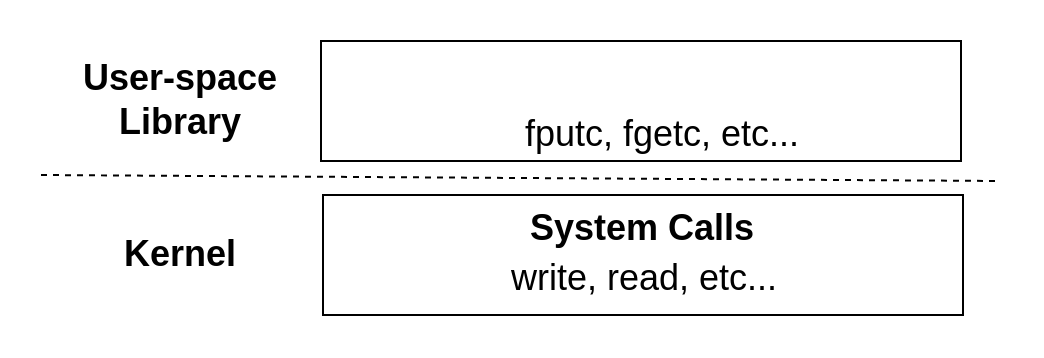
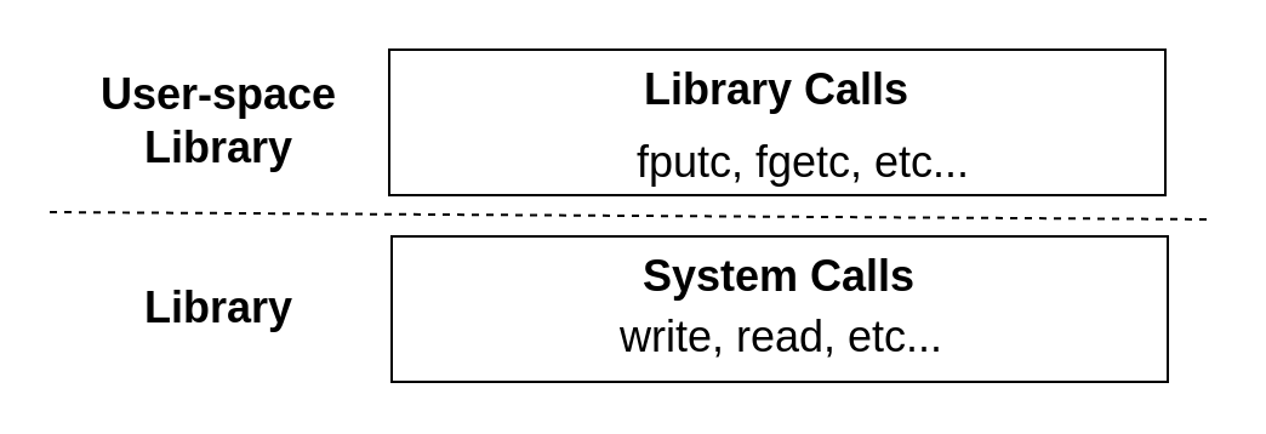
+ <mxCell id="3" value="&lt;font style=&quot;font-size: 18px&quot;&gt;&lt;b&gt;Library Calls&lt;/b&gt;&lt;/font&gt;" style="text;html=1;strokeColor=none;fillColor=none;align=center;verticalAlign=middle;whiteSpace=wrap;rounded=0;" vertex="1" parent="1"><mxGeometry x="260" y="27" width="120" height="20" as="geometry" /></mxCell>
- <mxCell id="10" value="&lt;font style=&quot;font-size: 18px&quot;&gt;&lt;b&gt;Kernel&lt;br&gt;&lt;/b&gt;&lt;/font&gt;" style="text;html=1;strokeColor=none;fillColor=none;align=center;verticalAlign=middle;whiteSpace=wrap;rounded=0;" vertex="1" parent="1"><mxGeometry x="30" y="117" width="120" height="20" as="geometry" /></mxCell>
+ <mxCell id="10" value="&lt;font style=&quot;font-size: 18px&quot;&gt;&lt;b&gt;Library&lt;br&gt;&lt;/b&gt;&lt;/font&gt;" style="text;html=1;strokeColor=none;fillColor=none;align=center;verticalAlign=middle;whiteSpace=wrap;rounded=0;" vertex="1" parent="1"><mxGeometry x="30" y="117" width="120" height="20" as="geometry" /></mxCell>
